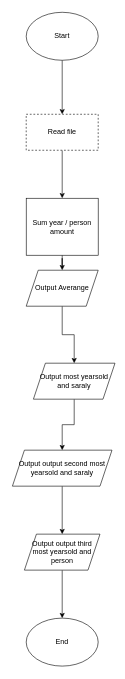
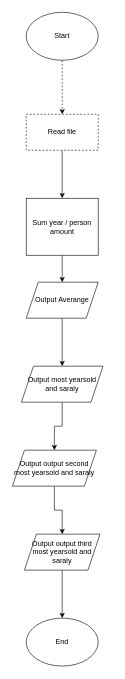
- <mxCell id="2" value="" style="edgeStyle=orthogonalEdgeStyle;rounded=0;orthogonalLoop=1;jettySize=auto;html=1;" edge="1" parent="1" source="3" target="5"><mxGeometry relative="1" as="geometry" /></mxCell>
+ <mxCell id="2" value="" style="edgeStyle=orthogonalEdgeStyle;rounded=0;orthogonalLoop=1;jettySize=auto;html=1;dashed=1;" edge="1" parent="1" source="3" target="5"><mxGeometry relative="1" as="geometry" /></mxCell>
- <mxCell id="9" value="Output Averange" style="shape=parallelogram;perimeter=parallelogramPerimeter;whiteSpace=wrap;html=1;fixedSize=1;" vertex="1" parent="1"><mxGeometry x="43" y="450" width="120" height="60" as="geometry" /></mxCell>
+ <mxCell id="9" value="Output Averange" style="shape=parallelogram;perimeter=parallelogramPerimeter;whiteSpace=wrap;html=1;fixedSize=1;" vertex="1" parent="1"><mxGeometry x="43" y="470" width="120" height="60" as="geometry" /></mxCell>
- <mxCell id="11" value="Output most yearsold and saraly" style="shape=parallelogram;perimeter=parallelogramPerimeter;whiteSpace=wrap;html=1;fixedSize=1;" vertex="1" parent="1"><mxGeometry x="55" y="605" width="136" height="60" as="geometry" /></mxCell>
+ <mxCell id="11" value="Output most yearsold and saraly" style="shape=parallelogram;perimeter=parallelogramPerimeter;whiteSpace=wrap;html=1;fixedSize=1;" vertex="1" parent="1"><mxGeometry x="35" y="610" width="136" height="60" as="geometry" /></mxCell>
- <mxCell id="13" value="&lt;span style=&quot;text-align: left;&quot;&gt;Output output second most yearsold and saraly&lt;/span&gt;" style="shape=parallelogram;perimeter=parallelogramPerimeter;whiteSpace=wrap;html=1;fixedSize=1;" vertex="1" parent="1"><mxGeometry x="20" y="750" width="166" height="60" as="geometry" /></mxCell>
+ <mxCell id="13" value="&lt;span style=&quot;text-align: left;&quot;&gt;Output output second most yearsold and saraly&lt;/span&gt;" style="shape=parallelogram;perimeter=parallelogramPerimeter;whiteSpace=wrap;html=1;fixedSize=1;" vertex="1" parent="1"><mxGeometry x="20" y="750" width="140" height="60" as="geometry" /></mxCell>
- <mxCell id="15" value="&lt;span style=&quot;text-align: left;&quot;&gt;Output output third most yearsold and person&lt;/span&gt;" style="shape=parallelogram;perimeter=parallelogramPerimeter;whiteSpace=wrap;html=1;fixedSize=1;" vertex="1" parent="1"><mxGeometry x="40" y="890" width="126" height="60" as="geometry" /></mxCell>
+ <mxCell id="15" value="&lt;span style=&quot;text-align: left;&quot;&gt;Output output third most yearsold and saraly&lt;/span&gt;" style="shape=parallelogram;perimeter=parallelogramPerimeter;whiteSpace=wrap;html=1;fixedSize=1;" vertex="1" parent="1"><mxGeometry x="40" y="890" width="126" height="60" as="geometry" /></mxCell>
